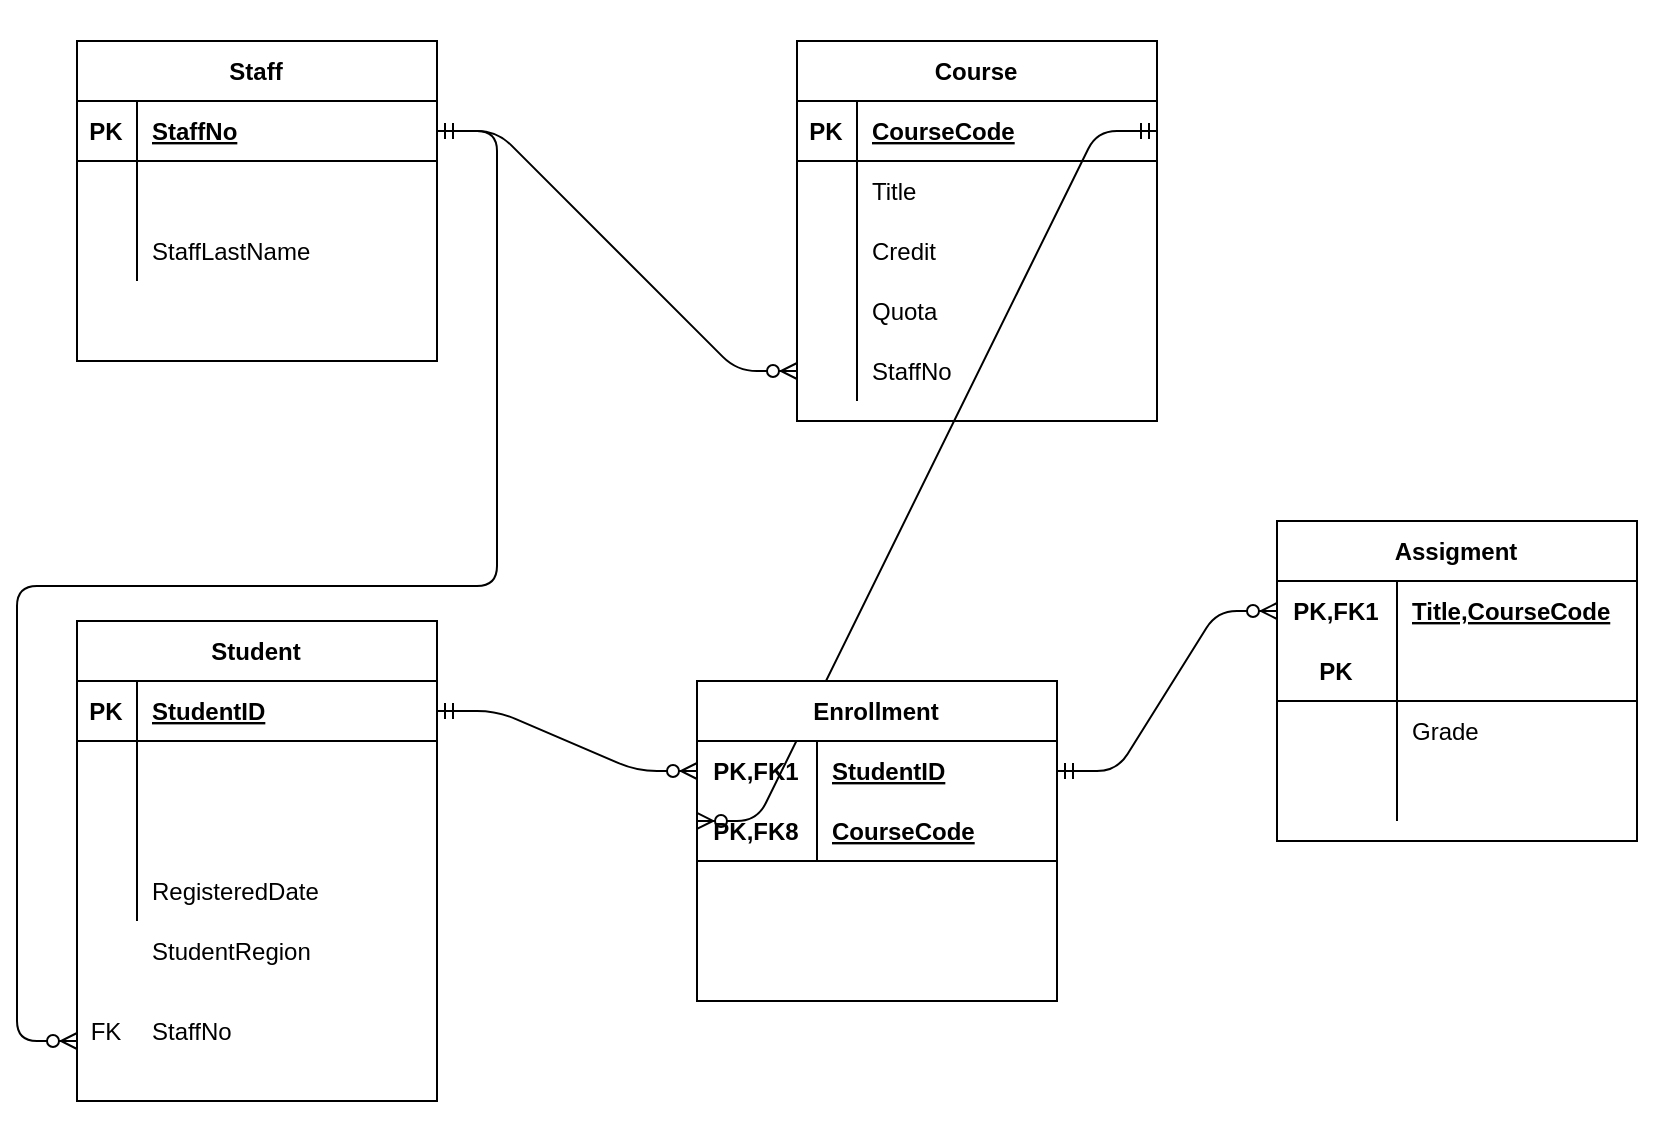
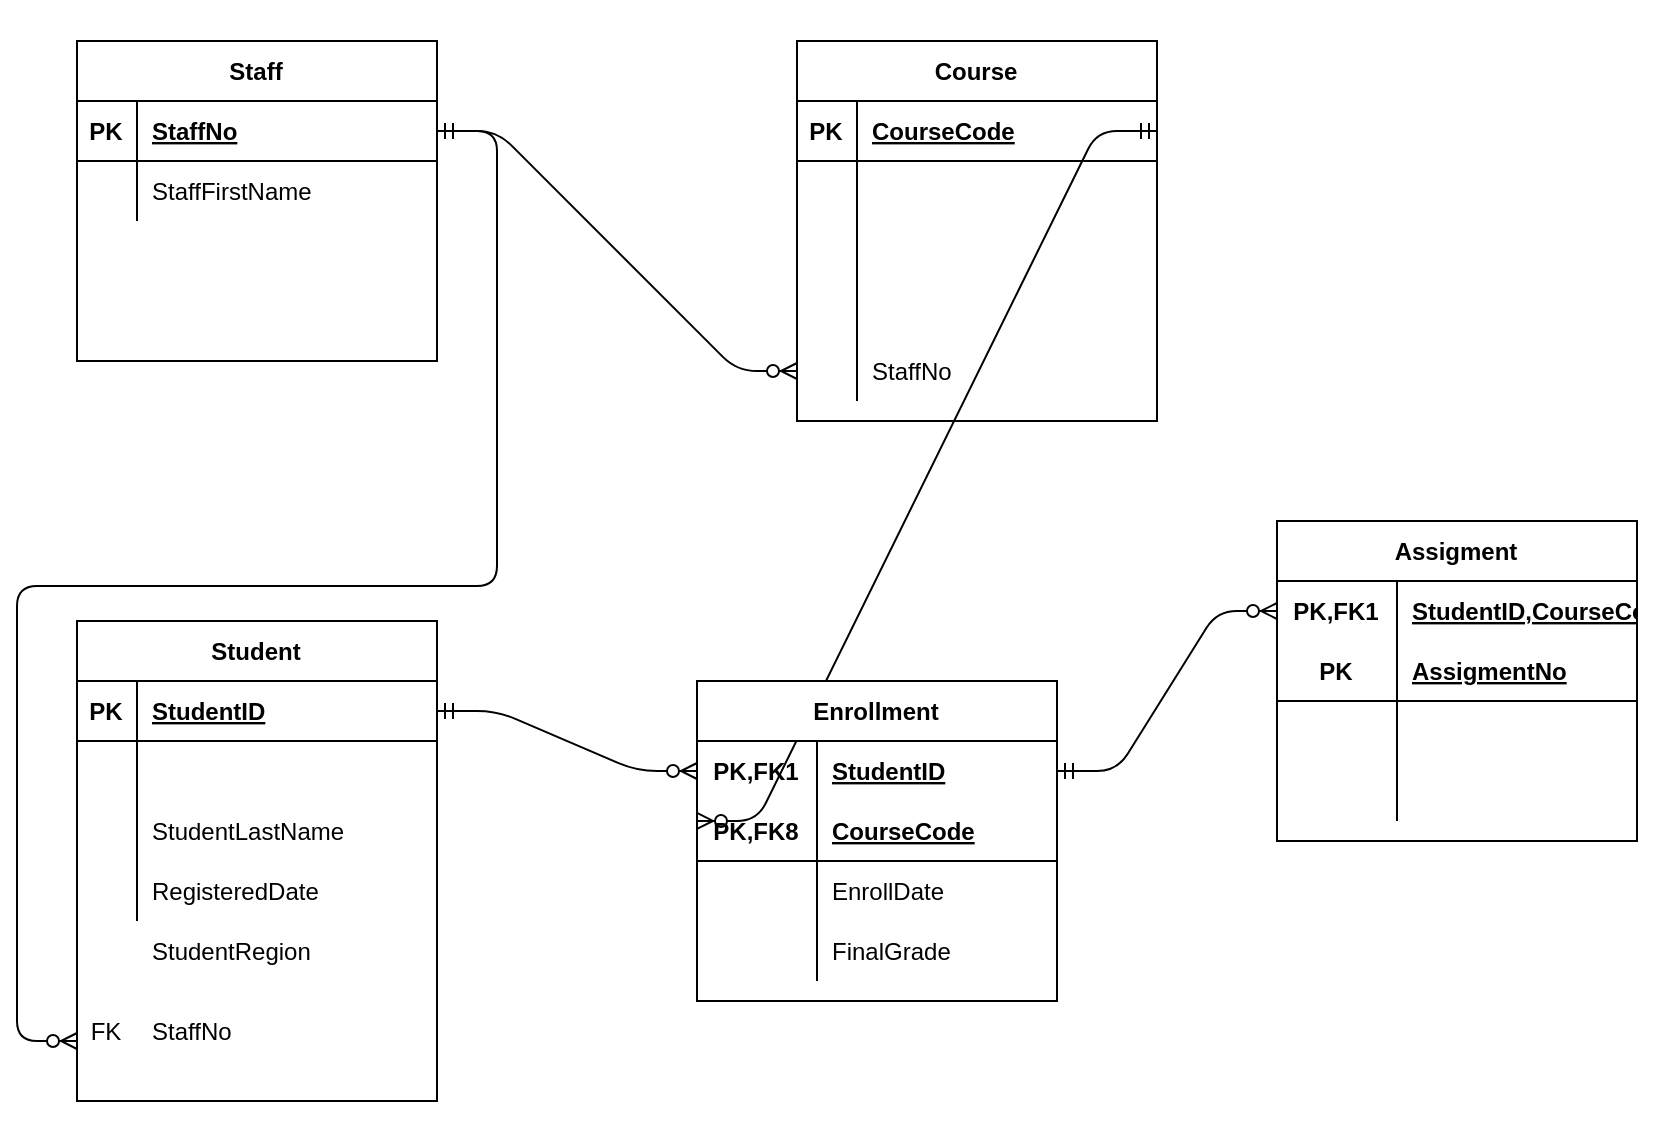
+ <mxCell id="8" value="StaffFirstName" style="shape=partialRectangle;connectable=0;fillColor=none;top=0;left=0;bottom=0;right=0;align=left;spacingLeft=6;overflow=hidden;" vertex="1" parent="6"><mxGeometry x="30" width="150" height="30" as="geometry" /></mxCell>
- <mxCell id="41" value="Title" style="shape=partialRectangle;connectable=0;fillColor=none;top=0;left=0;bottom=0;right=0;align=left;spacingLeft=6;overflow=hidden;" vertex="1" parent="39"><mxGeometry x="30" width="150" height="30" as="geometry" /></mxCell>
- <mxCell id="11" value="StaffLastName" style="shape=partialRectangle;connectable=0;fillColor=none;top=0;left=0;bottom=0;right=0;align=left;spacingLeft=6;overflow=hidden;" vertex="1" parent="9"><mxGeometry x="30" width="150" height="30" as="geometry" /></mxCell>
- <mxCell id="44" value="Credit" style="shape=partialRectangle;connectable=0;fillColor=none;top=0;left=0;bottom=0;right=0;align=left;spacingLeft=6;overflow=hidden;" vertex="1" parent="42"><mxGeometry x="30" width="150" height="30" as="geometry" /></mxCell>
- <mxCell id="47" value="Quota" style="shape=partialRectangle;connectable=0;fillColor=none;top=0;left=0;bottom=0;right=0;align=left;spacingLeft=6;overflow=hidden;" vertex="1" parent="45"><mxGeometry x="30" width="150" height="30" as="geometry" /></mxCell>
- <mxCell id="69" value="Title,CourseCode" style="shape=partialRectangle;connectable=0;fillColor=none;top=0;left=0;bottom=0;right=0;align=left;spacingLeft=6;fontStyle=5;overflow=hidden;" vertex="1" parent="67"><mxGeometry x="60" width="120" height="30" as="geometry" /></mxCell>
+ <mxCell id="69" value="StudentID,CourseCode" style="shape=partialRectangle;connectable=0;fillColor=none;top=0;left=0;bottom=0;right=0;align=left;spacingLeft=6;fontStyle=5;overflow=hidden;" vertex="1" parent="67"><mxGeometry x="60" width="120" height="30" as="geometry" /></mxCell>
+ <mxCell id="72" value="AssigmentNo" style="shape=partialRectangle;connectable=0;fillColor=none;top=0;left=0;bottom=0;right=0;align=left;spacingLeft=6;fontStyle=5;overflow=hidden;" vertex="1" parent="70"><mxGeometry x="60" width="120" height="30" as="geometry" /></mxCell>
- <mxCell id="75" value="Grade" style="shape=partialRectangle;connectable=0;fillColor=none;top=0;left=0;bottom=0;right=0;align=left;spacingLeft=6;overflow=hidden;" vertex="1" parent="73"><mxGeometry x="60" width="120" height="30" as="geometry" /></mxCell>
+ <mxCell id="31" value="StudentLastName" style="shape=partialRectangle;connectable=0;fillColor=none;top=0;left=0;bottom=0;right=0;align=left;spacingLeft=6;overflow=hidden;" vertex="1" parent="29"><mxGeometry x="30" width="150" height="30" as="geometry" /></mxCell>
+ <mxCell id="62" value="EnrollDate" style="shape=partialRectangle;connectable=0;fillColor=none;top=0;left=0;bottom=0;right=0;align=left;spacingLeft=6;overflow=hidden;" vertex="1" parent="60"><mxGeometry x="60" width="120" height="30" as="geometry" /></mxCell>
+ <mxCell id="65" value="FinalGrade" style="shape=partialRectangle;connectable=0;fillColor=none;top=0;left=0;bottom=0;right=0;align=left;spacingLeft=6;overflow=hidden;" vertex="1" parent="63"><mxGeometry x="60" width="120" height="30" as="geometry" /></mxCell>
